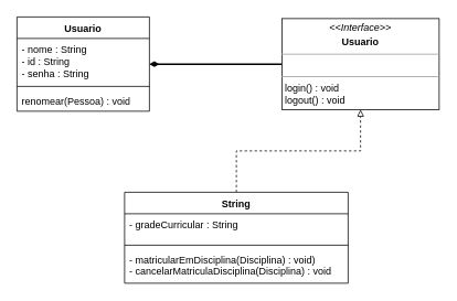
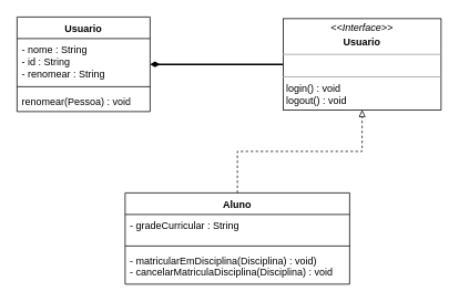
- <mxCell id="4" value="- nome : String&lt;br&gt;- id : String &lt;br&gt;- senha : String &lt;br&gt;" style="text;strokeColor=none;fillColor=none;align=left;verticalAlign=top;spacingLeft=4;spacingRight=4;overflow=hidden;rotatable=0;points=[[0,0.5],[1,0.5]];portConstraint=eastwest;whiteSpace=wrap;html=1;" vertex="1" parent="3"><mxGeometry y="26" width="160" height="54" as="geometry" /></mxCell>
+ <mxCell id="4" value="- nome : String&lt;br&gt;- id : String &lt;br&gt;- renomear : String &lt;br&gt;" style="text;strokeColor=none;fillColor=none;align=left;verticalAlign=top;spacingLeft=4;spacingRight=4;overflow=hidden;rotatable=0;points=[[0,0.5],[1,0.5]];portConstraint=eastwest;whiteSpace=wrap;html=1;" vertex="1" parent="3"><mxGeometry y="26" width="160" height="54" as="geometry" /></mxCell>
- <mxCell id="10" value="String" style="swimlane;fontStyle=1;align=center;verticalAlign=top;childLayout=stackLayout;horizontal=1;startSize=26;horizontalStack=0;resizeParent=1;resizeParentMax=0;resizeLast=0;collapsible=1;marginBottom=0;whiteSpace=wrap;html=1;" vertex="1" parent="1"><mxGeometry x="150" y="232" width="270" height="110" as="geometry" /></mxCell>
+ <mxCell id="10" value="Aluno" style="swimlane;fontStyle=1;align=center;verticalAlign=top;childLayout=stackLayout;horizontal=1;startSize=26;horizontalStack=0;resizeParent=1;resizeParentMax=0;resizeLast=0;collapsible=1;marginBottom=0;whiteSpace=wrap;html=1;" vertex="1" parent="1"><mxGeometry x="150" y="232" width="270" height="110" as="geometry" /></mxCell>
